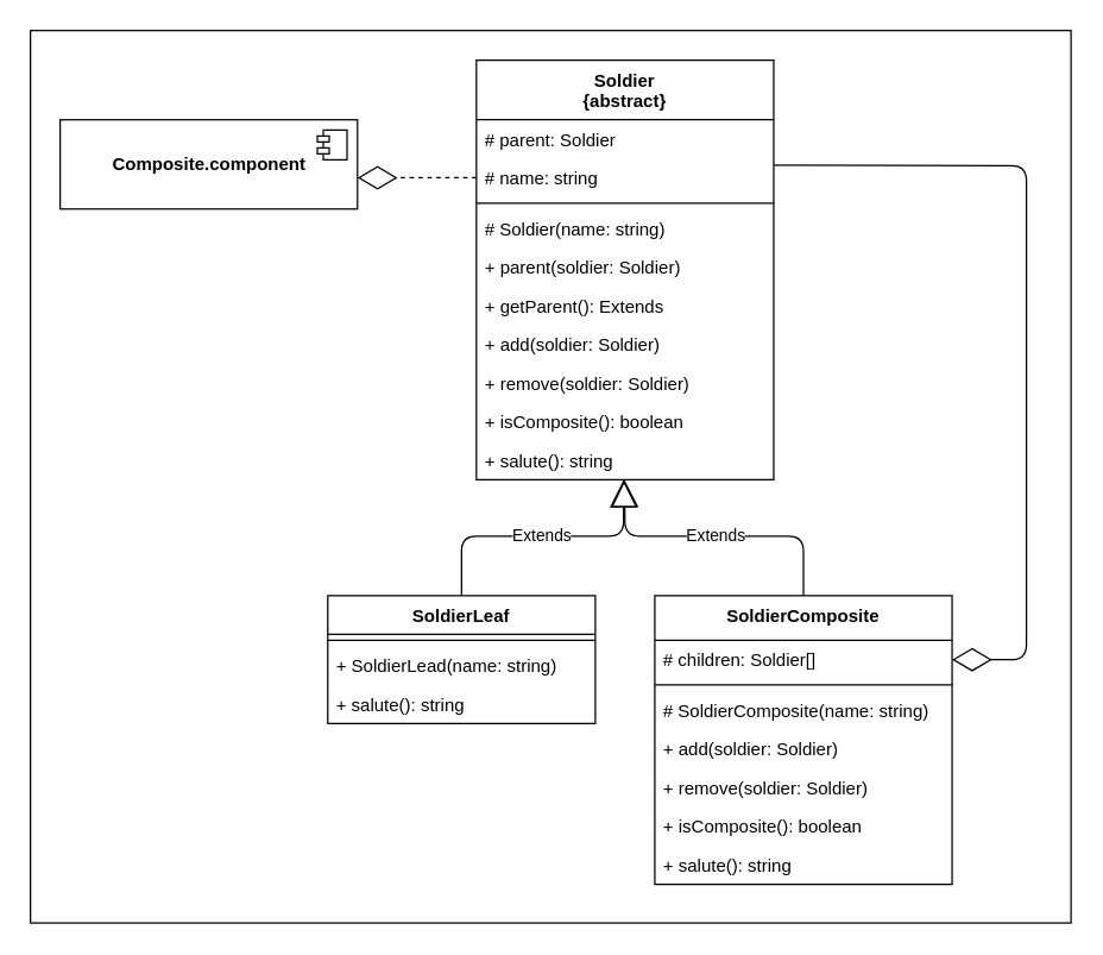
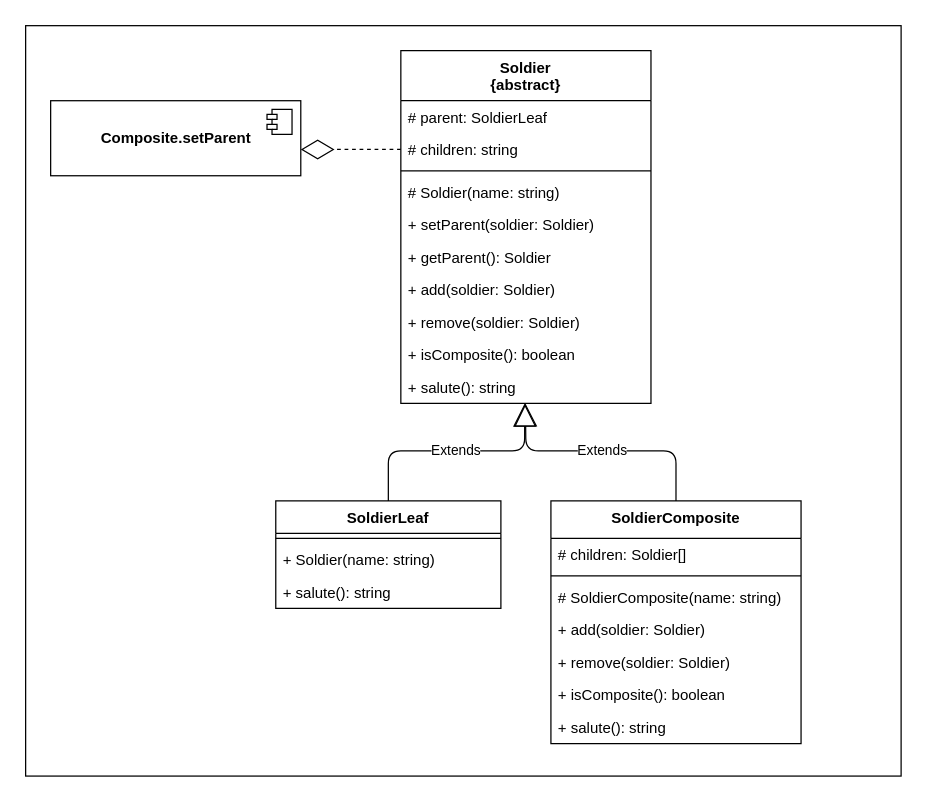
- <mxCell id="6" value="# parent: Soldier" style="text;strokeColor=none;fillColor=none;align=left;verticalAlign=top;spacingLeft=4;spacingRight=4;overflow=hidden;rotatable=0;points=[[0,0.5],[1,0.5]];portConstraint=eastwest;" vertex="1" parent="5"><mxGeometry y="40" width="200" height="26" as="geometry" /></mxCell>
+ <mxCell id="6" value="# parent: SoldierLeaf" style="text;strokeColor=none;fillColor=none;align=left;verticalAlign=top;spacingLeft=4;spacingRight=4;overflow=hidden;rotatable=0;points=[[0,0.5],[1,0.5]];portConstraint=eastwest;" vertex="1" parent="5"><mxGeometry y="40" width="200" height="26" as="geometry" /></mxCell>
- <mxCell id="3" value="Composite.component" style="html=1;dropTarget=0;fontStyle=1" vertex="1" parent="1"><mxGeometry x="40" y="80" width="200" height="60" as="geometry" /></mxCell>
+ <mxCell id="3" value="Composite.setParent" style="html=1;dropTarget=0;fontStyle=1" vertex="1" parent="1"><mxGeometry x="40" y="80" width="200" height="60" as="geometry" /></mxCell>
- <mxCell id="7" value="# name: string" style="text;strokeColor=none;fillColor=none;align=left;verticalAlign=top;spacingLeft=4;spacingRight=4;overflow=hidden;rotatable=0;points=[[0,0.5],[1,0.5]];portConstraint=eastwest;" vertex="1" parent="5"><mxGeometry y="66" width="200" height="26" as="geometry" /></mxCell>
+ <mxCell id="7" value="# children: string" style="text;strokeColor=none;fillColor=none;align=left;verticalAlign=top;spacingLeft=4;spacingRight=4;overflow=hidden;rotatable=0;points=[[0,0.5],[1,0.5]];portConstraint=eastwest;" vertex="1" parent="5"><mxGeometry y="66" width="200" height="26" as="geometry" /></mxCell>
- <mxCell id="10" value="+ parent(soldier: Soldier)" style="text;strokeColor=none;fillColor=none;align=left;verticalAlign=top;spacingLeft=4;spacingRight=4;overflow=hidden;rotatable=0;points=[[0,0.5],[1,0.5]];portConstraint=eastwest;" vertex="1" parent="5"><mxGeometry y="126" width="200" height="26" as="geometry" /></mxCell>
+ <mxCell id="10" value="+ setParent(soldier: Soldier)" style="text;strokeColor=none;fillColor=none;align=left;verticalAlign=top;spacingLeft=4;spacingRight=4;overflow=hidden;rotatable=0;points=[[0,0.5],[1,0.5]];portConstraint=eastwest;" vertex="1" parent="5"><mxGeometry y="126" width="200" height="26" as="geometry" /></mxCell>
- <mxCell id="30" value="" style="endArrow=diamondThin;endFill=0;endSize=24;html=1;entryX=1;entryY=0.5;entryDx=0;entryDy=0;exitX=1;exitY=0.25;exitDx=0;exitDy=0;" edge="1" parent="1" source="5" target="21"><mxGeometry width="160" relative="1" as="geometry"><mxPoint x="580" y="200" as="sourcePoint" /><mxPoint x="740" y="200" as="targetPoint" /><Array as="points"><mxPoint x="690" y="111" /><mxPoint x="690" y="443" /></Array></mxGeometry></mxCell>
- <mxCell id="11" value="+ getParent(): Extends" style="text;strokeColor=none;fillColor=none;align=left;verticalAlign=top;spacingLeft=4;spacingRight=4;overflow=hidden;rotatable=0;points=[[0,0.5],[1,0.5]];portConstraint=eastwest;" vertex="1" parent="5"><mxGeometry y="152" width="200" height="26" as="geometry" /></mxCell>
+ <mxCell id="11" value="+ getParent(): Soldier" style="text;strokeColor=none;fillColor=none;align=left;verticalAlign=top;spacingLeft=4;spacingRight=4;overflow=hidden;rotatable=0;points=[[0,0.5],[1,0.5]];portConstraint=eastwest;" vertex="1" parent="5"><mxGeometry y="152" width="200" height="26" as="geometry" /></mxCell>
- <mxCell id="18" value="+ SoldierLead(name: string)" style="text;strokeColor=none;fillColor=none;align=left;verticalAlign=top;spacingLeft=4;spacingRight=4;overflow=hidden;rotatable=0;points=[[0,0.5],[1,0.5]];portConstraint=eastwest;" vertex="1" parent="16"><mxGeometry y="34" width="180" height="26" as="geometry" /></mxCell>
+ <mxCell id="18" value="+ Soldier(name: string)" style="text;strokeColor=none;fillColor=none;align=left;verticalAlign=top;spacingLeft=4;spacingRight=4;overflow=hidden;rotatable=0;points=[[0,0.5],[1,0.5]];portConstraint=eastwest;" vertex="1" parent="16"><mxGeometry y="34" width="180" height="26" as="geometry" /></mxCell>
